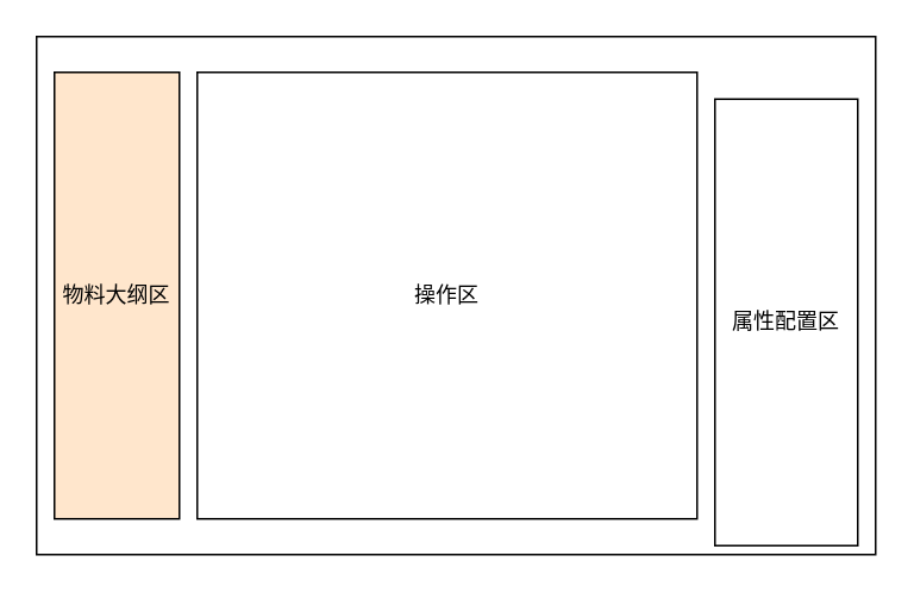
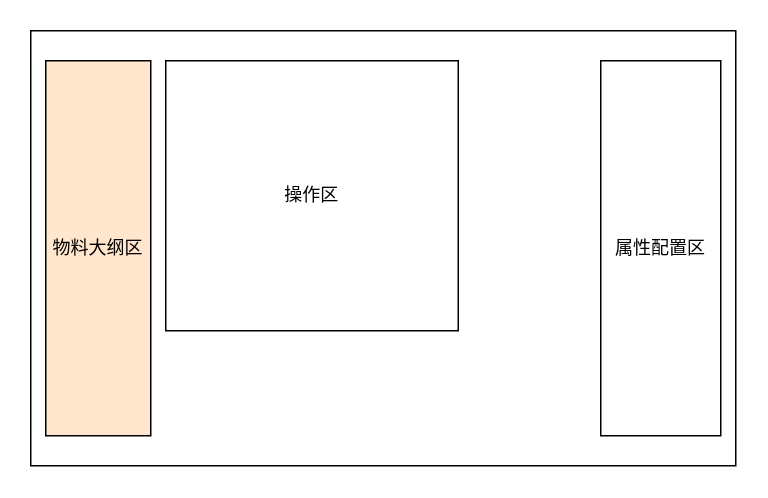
- <mxCell id="4" value="操作区" style="rounded=0;whiteSpace=wrap;html=1;" vertex="1" parent="1"><mxGeometry x="110" y="40" width="280" height="250" as="geometry" /></mxCell>
+ <mxCell id="4" value="操作区" style="rounded=0;whiteSpace=wrap;html=1;" vertex="1" parent="1"><mxGeometry x="110" y="40" width="195" height="180" as="geometry" /></mxCell>
- <mxCell id="5" value="属性配置区" style="rounded=0;whiteSpace=wrap;html=1;" vertex="1" parent="1"><mxGeometry x="400" y="55" width="80" height="250" as="geometry" /></mxCell>
+ <mxCell id="5" value="属性配置区" style="rounded=0;whiteSpace=wrap;html=1;" vertex="1" parent="1"><mxGeometry x="400" y="40" width="80" height="250" as="geometry" /></mxCell>
